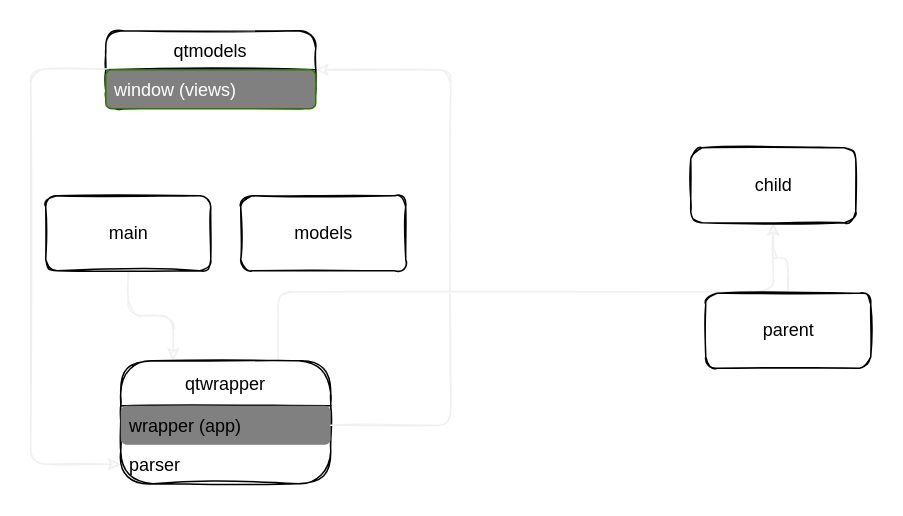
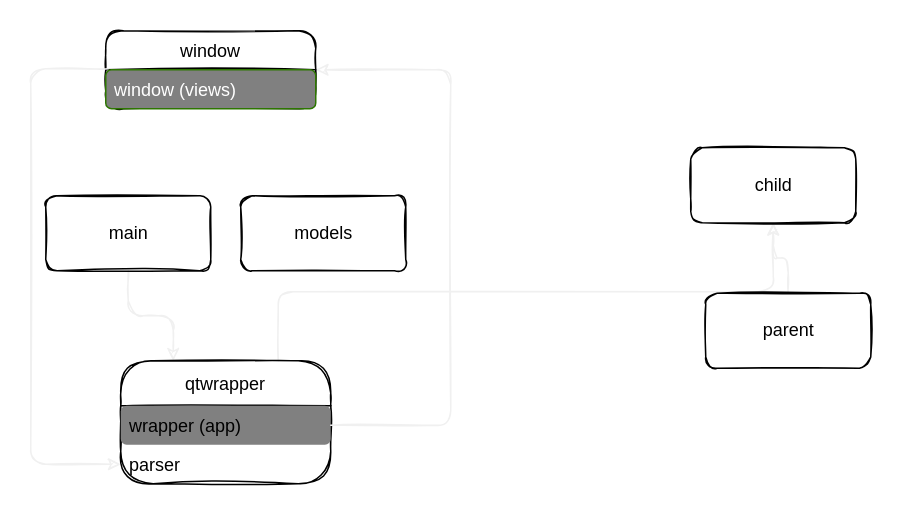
- <mxCell id="7" value="qtmodels" style="swimlane;fontStyle=0;childLayout=stackLayout;horizontal=1;startSize=26;fillColor=none;horizontalStack=0;resizeParent=1;resizeParentMax=0;resizeLast=0;collapsible=1;marginBottom=0;sketch=1;rounded=1;" vertex="1" parent="1"><mxGeometry x="70" y="20" width="140" height="52" as="geometry" /></mxCell>
+ <mxCell id="7" value="window" style="swimlane;fontStyle=0;childLayout=stackLayout;horizontal=1;startSize=26;fillColor=none;horizontalStack=0;resizeParent=1;resizeParentMax=0;resizeLast=0;collapsible=1;marginBottom=0;sketch=1;rounded=1;" vertex="1" parent="1"><mxGeometry x="70" y="20" width="140" height="52" as="geometry" /></mxCell>
